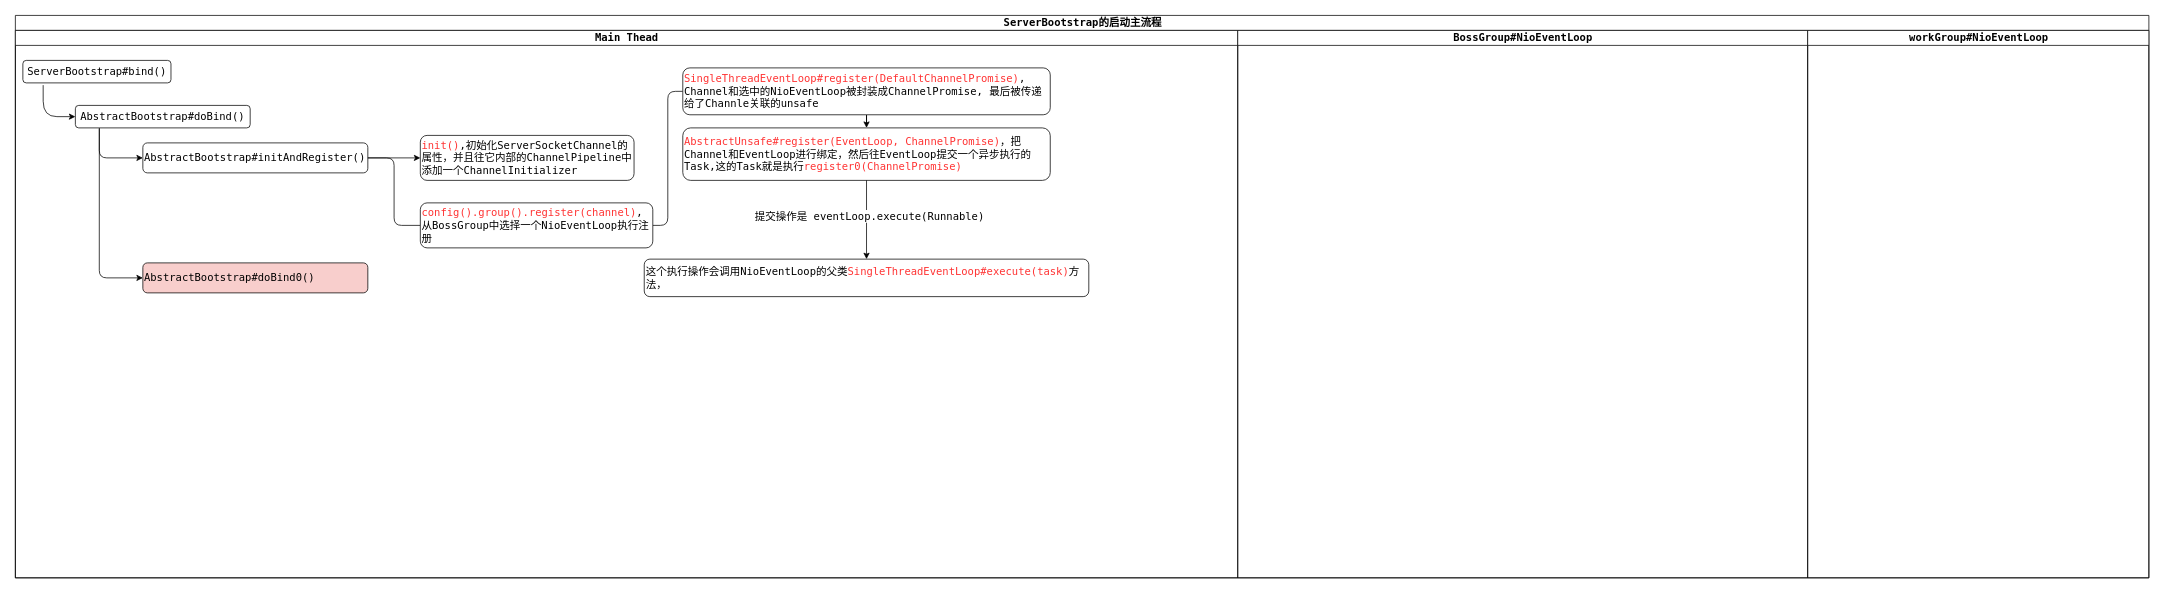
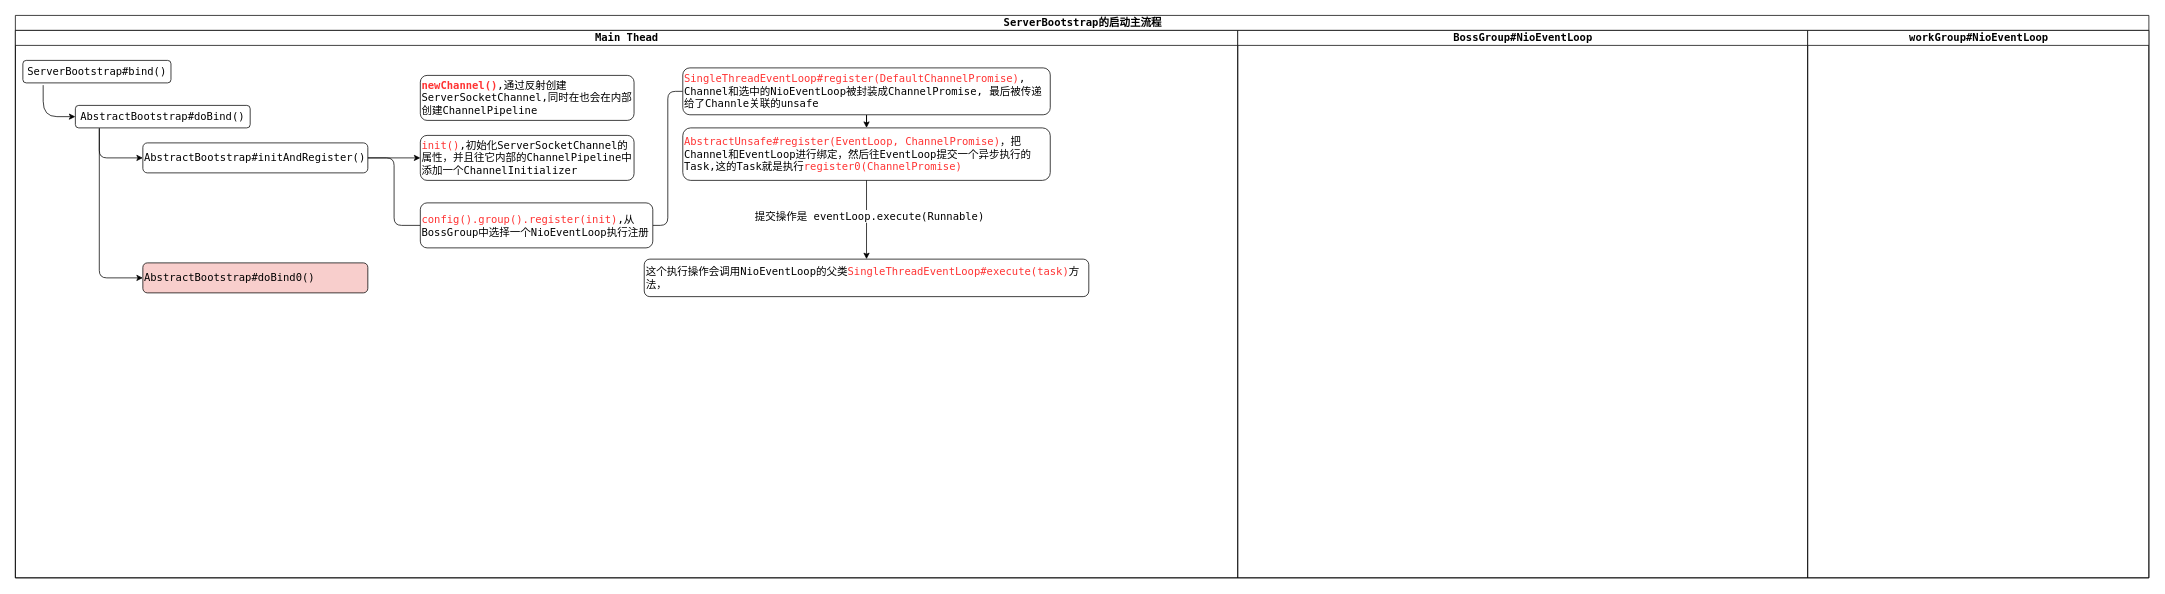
+ <mxCell id="11" value="&lt;span style=&quot;background-color: initial;&quot;&gt;&lt;b&gt;&lt;font color=&quot;#ff3333&quot;&gt;newChannel()&lt;/font&gt;&lt;/b&gt;,通过反射创建ServerSocketChannel,同时在也会在内部创建ChannelPipeline&lt;/span&gt;" style="whiteSpace=wrap;html=1;fontSize=14;fontFamily=Monaco, monospace;align=left;rounded=1;shadow=0;labelBackgroundColor=none;strokeWidth=1;fontSource=https%3A%2F%2Ffonts.googleapis.com%2Fcss%3Ffamily%3DMonaco%252C%2Bmonospace;" parent="3" vertex="1"><mxGeometry x="540" y="60" width="285" height="60" as="geometry" /></mxCell>
- <mxCell id="15" value="&lt;span style=&quot;background-color: initial;&quot;&gt;&lt;font color=&quot;#ff3333&quot;&gt;config().group().register(channel)&lt;/font&gt;,从BossGroup中选择一个NioEventLoop执行注册&lt;/span&gt;" style="whiteSpace=wrap;html=1;fontSize=14;fontFamily=Monaco, monospace;align=left;rounded=1;shadow=0;labelBackgroundColor=none;strokeWidth=1;fontSource=https%3A%2F%2Ffonts.googleapis.com%2Fcss%3Ffamily%3DMonaco%252C%2Bmonospace;" parent="3" vertex="1"><mxGeometry x="540" y="230" width="310" height="60" as="geometry" /></mxCell>
+ <mxCell id="15" value="&lt;span style=&quot;background-color: initial;&quot;&gt;&lt;font color=&quot;#ff3333&quot;&gt;config().group().register(init)&lt;/font&gt;,从BossGroup中选择一个NioEventLoop执行注册&lt;/span&gt;" style="whiteSpace=wrap;html=1;fontSize=14;fontFamily=Monaco, monospace;align=left;rounded=1;shadow=0;labelBackgroundColor=none;strokeWidth=1;fontSource=https%3A%2F%2Ffonts.googleapis.com%2Fcss%3Ffamily%3DMonaco%252C%2Bmonospace;" parent="3" vertex="1"><mxGeometry x="540" y="230" width="310" height="60" as="geometry" /></mxCell>
